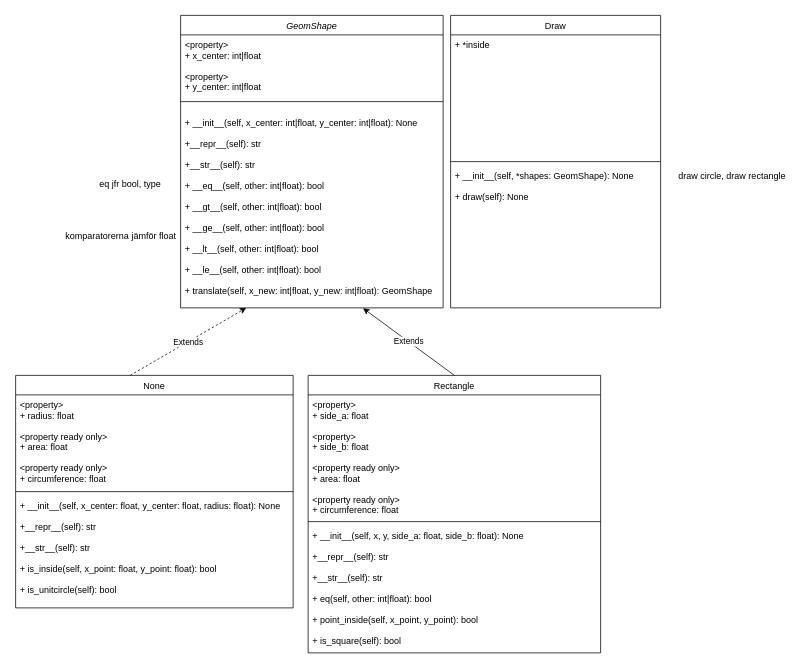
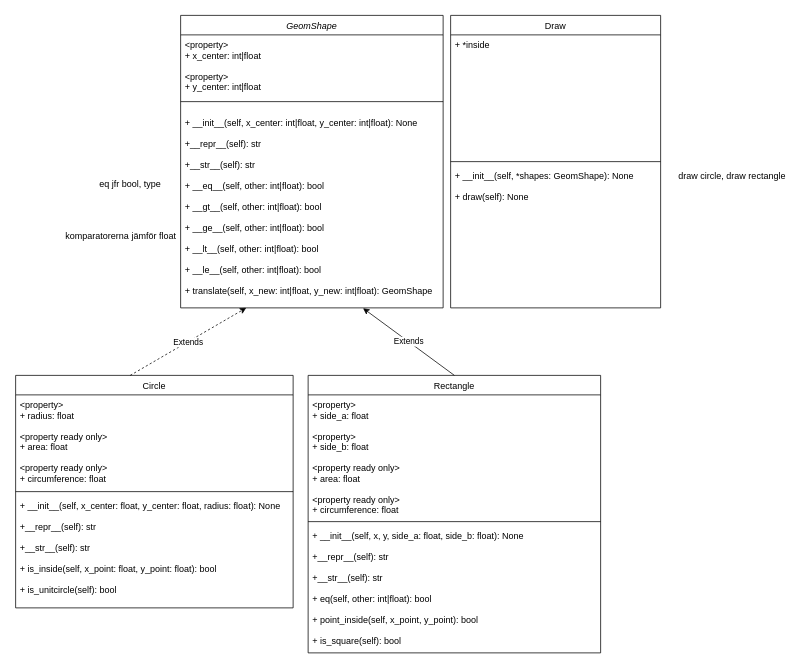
- <mxCell id="6" value="None" style="swimlane;fontStyle=0;align=center;verticalAlign=top;childLayout=stackLayout;horizontal=1;startSize=26;horizontalStack=0;resizeParent=1;resizeLast=0;collapsible=1;marginBottom=0;rounded=0;shadow=0;strokeWidth=1;" vertex="1" parent="1"><mxGeometry x="20" y="500" width="370" height="310" as="geometry"><mxRectangle x="130" y="380" width="160" height="26" as="alternateBounds" /></mxGeometry></mxCell>
+ <mxCell id="6" value="Circle" style="swimlane;fontStyle=0;align=center;verticalAlign=top;childLayout=stackLayout;horizontal=1;startSize=26;horizontalStack=0;resizeParent=1;resizeLast=0;collapsible=1;marginBottom=0;rounded=0;shadow=0;strokeWidth=1;" vertex="1" parent="1"><mxGeometry x="20" y="500" width="370" height="310" as="geometry"><mxRectangle x="130" y="380" width="160" height="26" as="alternateBounds" /></mxGeometry></mxCell>
